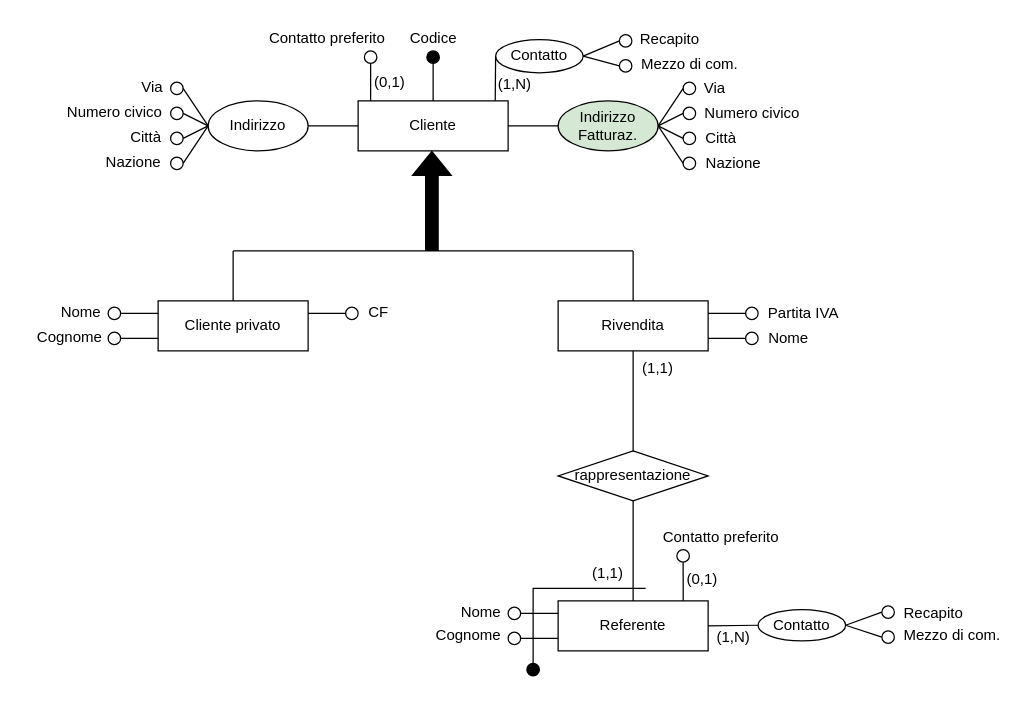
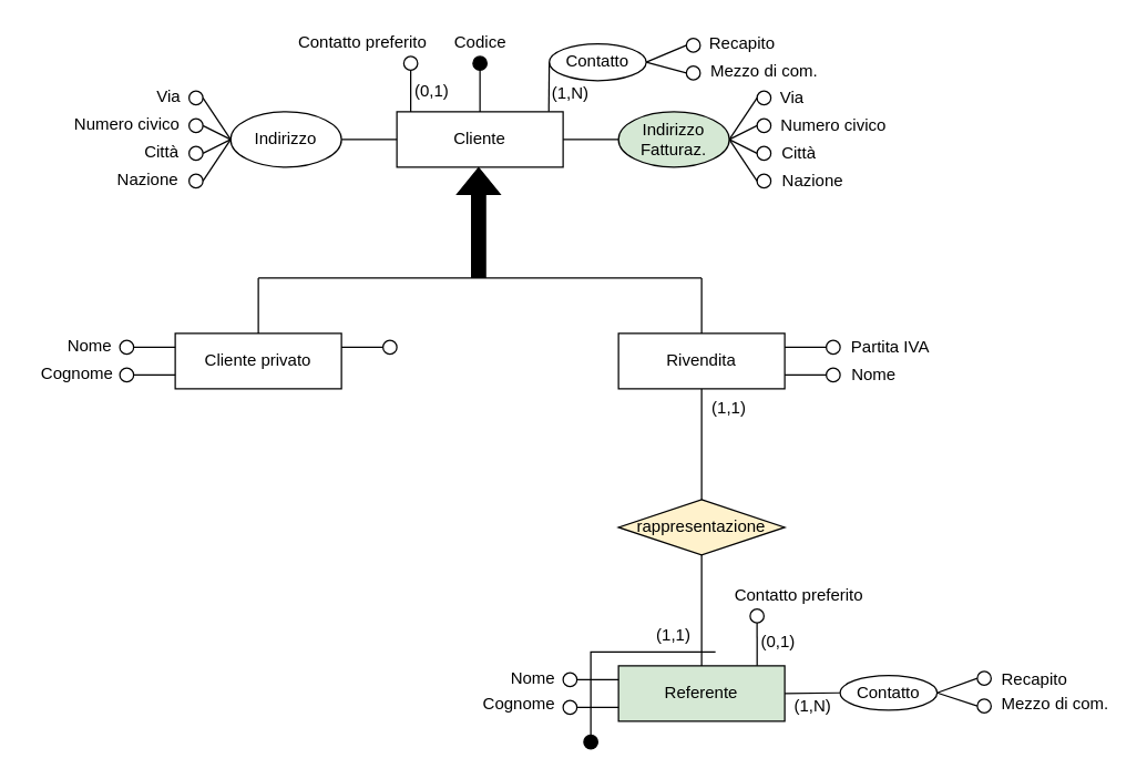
- <mxCell id="51" value="CF" style="text;html=1;align=center;verticalAlign=middle;resizable=0;points=[];autosize=1;strokeColor=none;fillColor=none;" parent="1" vertex="1"><mxGeometry x="287" y="239" width="30" height="20" as="geometry" /></mxCell>
- <mxCell id="59" value="rappresentazione" style="rhombus;whiteSpace=wrap;html=1;" parent="1" vertex="1"><mxGeometry x="446" y="360" width="120" height="40" as="geometry" /></mxCell>
+ <mxCell id="59" value="rappresentazione" style="rhombus;whiteSpace=wrap;html=1;fillColor=#fff2cc;" parent="1" vertex="1"><mxGeometry x="446" y="360" width="120" height="40" as="geometry" /></mxCell>
- <mxCell id="58" value="Referente" style="rounded=0;whiteSpace=wrap;html=1;strokeWidth=1;perimeterSpacing=0;" parent="1" vertex="1"><mxGeometry x="446" y="480" width="120" height="40" as="geometry" /></mxCell>
+ <mxCell id="58" value="Referente" style="rounded=0;whiteSpace=wrap;html=1;strokeWidth=1;perimeterSpacing=0;fillColor=#d5e8d4;" parent="1" vertex="1"><mxGeometry x="446" y="480" width="120" height="40" as="geometry" /></mxCell>
